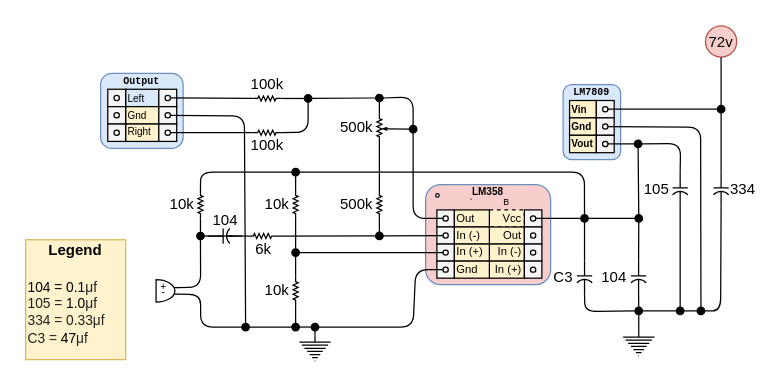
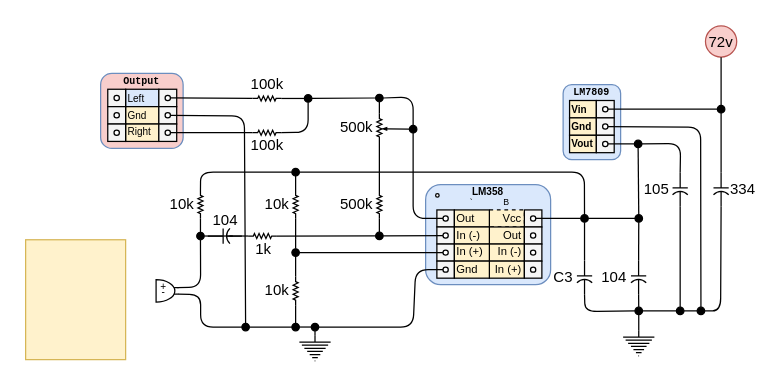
- <mxCell id="104" value="&lt;blockquote style=&quot;margin: 0px 0px 0px 40px ; border: none ; padding: 0px ; font-size: 8px&quot;&gt;&lt;/blockquote&gt;&lt;span style=&quot;font-size: 8px&quot;&gt;&lt;div style=&quot;font-size: 8px&quot;&gt;Output&lt;/div&gt;&lt;/span&gt;" style="rounded=1;whiteSpace=wrap;html=1;shadow=0;dashed=0;labelBackgroundColor=none;fontFamily=Courier New;fontSize=8;align=center;strokeColor=#6c8ebf;fillColor=#dae8fc;fontStyle=1;verticalAlign=top;spacingTop=-5;container=0;" vertex="1" parent="1"><mxGeometry x="80" y="58" width="66" height="60" as="geometry" /></mxCell>
+ <mxCell id="104" value="&lt;blockquote style=&quot;margin: 0px 0px 0px 40px ; border: none ; padding: 0px ; font-size: 8px&quot;&gt;&lt;/blockquote&gt;&lt;span style=&quot;font-size: 8px&quot;&gt;&lt;div style=&quot;font-size: 8px&quot;&gt;Output&lt;/div&gt;&lt;/span&gt;" style="rounded=1;whiteSpace=wrap;html=1;shadow=0;dashed=0;labelBackgroundColor=none;fontFamily=Courier New;fontSize=8;align=center;strokeColor=#6c8ebf;fillColor=#f8cecc;fontStyle=1;verticalAlign=top;spacingTop=-5;container=0;" vertex="1" parent="1"><mxGeometry x="80" y="58" width="66" height="60" as="geometry" /></mxCell>
- <mxCell id="4" value="LM358" style="rounded=1;whiteSpace=wrap;html=1;fontSize=8;align=center;fillColor=#f8cecc;strokeColor=#6c8ebf;fontStyle=1;verticalAlign=top;spacingTop=-5;" vertex="1" parent="3"><mxGeometry width="100" height="80" as="geometry" /></mxCell>
+ <mxCell id="4" value="LM358" style="rounded=1;whiteSpace=wrap;html=1;fontSize=8;align=center;fillColor=#dae8fc;strokeColor=#6c8ebf;fontStyle=1;verticalAlign=top;spacingTop=-5;" vertex="1" parent="3"><mxGeometry width="100" height="80" as="geometry" /></mxCell>
- <mxCell id="42" value="6k" style="pointerEvents=1;verticalLabelPosition=bottom;shadow=0;dashed=0;align=center;html=1;verticalAlign=top;shape=mxgraph.electrical.resistors.resistor_2;spacingTop=-5;" vertex="1" parent="1"><mxGeometry x="198" y="186.12" width="23" height="4" as="geometry" /></mxCell>
+ <mxCell id="42" value="1k" style="pointerEvents=1;verticalLabelPosition=bottom;shadow=0;dashed=0;align=center;html=1;verticalAlign=top;shape=mxgraph.electrical.resistors.resistor_2;spacingTop=-5;" vertex="1" parent="1"><mxGeometry x="198" y="186.12" width="23" height="4" as="geometry" /></mxCell>
- <mxCell id="145" value="Legend" style="text;html=1;align=center;verticalAlign=middle;whiteSpace=wrap;rounded=0;sketch=0;fontStyle=1" vertex="1" parent="143"><mxGeometry width="80" height="18.113" as="geometry" /></mxCell>
- <mxCell id="146" value="&lt;span style=&quot;font-size: 11px;&quot;&gt;104 =&amp;nbsp;&lt;/span&gt;&lt;span style=&quot;font-size: 11px;&quot;&gt;0.1&lt;/span&gt;&lt;span style=&quot;font-size: 11px; color: rgb(32, 33, 34); font-family: sans-serif;&quot;&gt;μf&lt;br&gt;&lt;div&gt;105 =&amp;nbsp;&lt;span style=&quot;color: rgb(0 , 0 , 0) ; font-family: &amp;quot;helvetica&amp;quot;&quot;&gt;1.0&lt;/span&gt;μf&lt;/div&gt;&lt;div&gt;334 = 0.33μf&lt;/div&gt;&lt;/span&gt;&lt;span style=&quot;font-size: 11px; color: rgb(32, 33, 34); font-family: sans-serif;&quot;&gt;C3 =&amp;nbsp;&lt;/span&gt;&lt;span style=&quot;font-size: 11px;&quot;&gt;47&lt;/span&gt;&lt;span style=&quot;font-size: 11px; color: rgb(32, 33, 34); font-family: sans-serif;&quot;&gt;μf&lt;/span&gt;" style="text;html=1;align=left;verticalAlign=top;whiteSpace=wrap;rounded=0;sketch=0;" vertex="1" parent="143"><mxGeometry y="23.547" width="80" height="72.453" as="geometry" /></mxCell>
